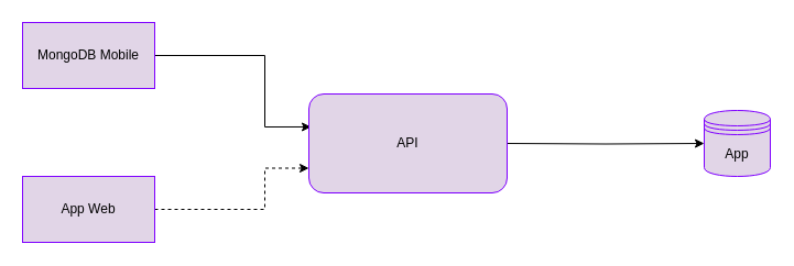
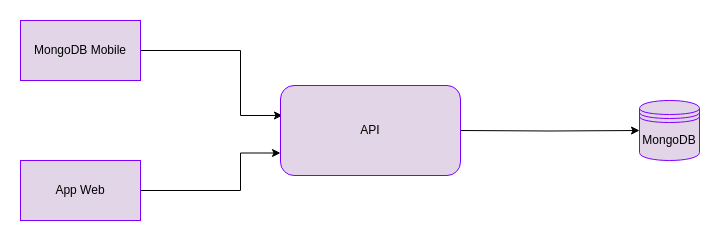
- <mxCell id="2" value="App" style="shape=datastore;whiteSpace=wrap;html=1;fillColor=#e1d5e7;strokeColor=#7F00FF;" vertex="1" parent="1"><mxGeometry x="639" y="100" width="60" height="60" as="geometry" /></mxCell>
+ <mxCell id="2" value="MongoDB" style="shape=datastore;whiteSpace=wrap;html=1;fillColor=#e1d5e7;strokeColor=#7F00FF;" vertex="1" parent="1"><mxGeometry x="639" y="100" width="60" height="60" as="geometry" /></mxCell>
- <mxCell id="5" style="edgeStyle=orthogonalEdgeStyle;rounded=0;orthogonalLoop=1;jettySize=auto;html=1;exitX=1;exitY=0.5;exitDx=0;exitDy=0;entryX=0;entryY=0.75;entryDx=0;entryDy=0;dashed=1;" edge="1" parent="1" source="6" target="8"><mxGeometry relative="1" as="geometry"><mxPoint x="277" y="160" as="targetPoint" /><Array as="points"><mxPoint x="240" y="190" /><mxPoint x="240" y="153" /></Array></mxGeometry></mxCell>
+ <mxCell id="5" style="edgeStyle=orthogonalEdgeStyle;rounded=0;orthogonalLoop=1;jettySize=auto;html=1;exitX=1;exitY=0.5;exitDx=0;exitDy=0;entryX=0;entryY=0.75;entryDx=0;entryDy=0;" edge="1" parent="1" source="6" target="8"><mxGeometry relative="1" as="geometry"><mxPoint x="277" y="160" as="targetPoint" /><Array as="points"><mxPoint x="240" y="190" /><mxPoint x="240" y="153" /></Array></mxGeometry></mxCell>
